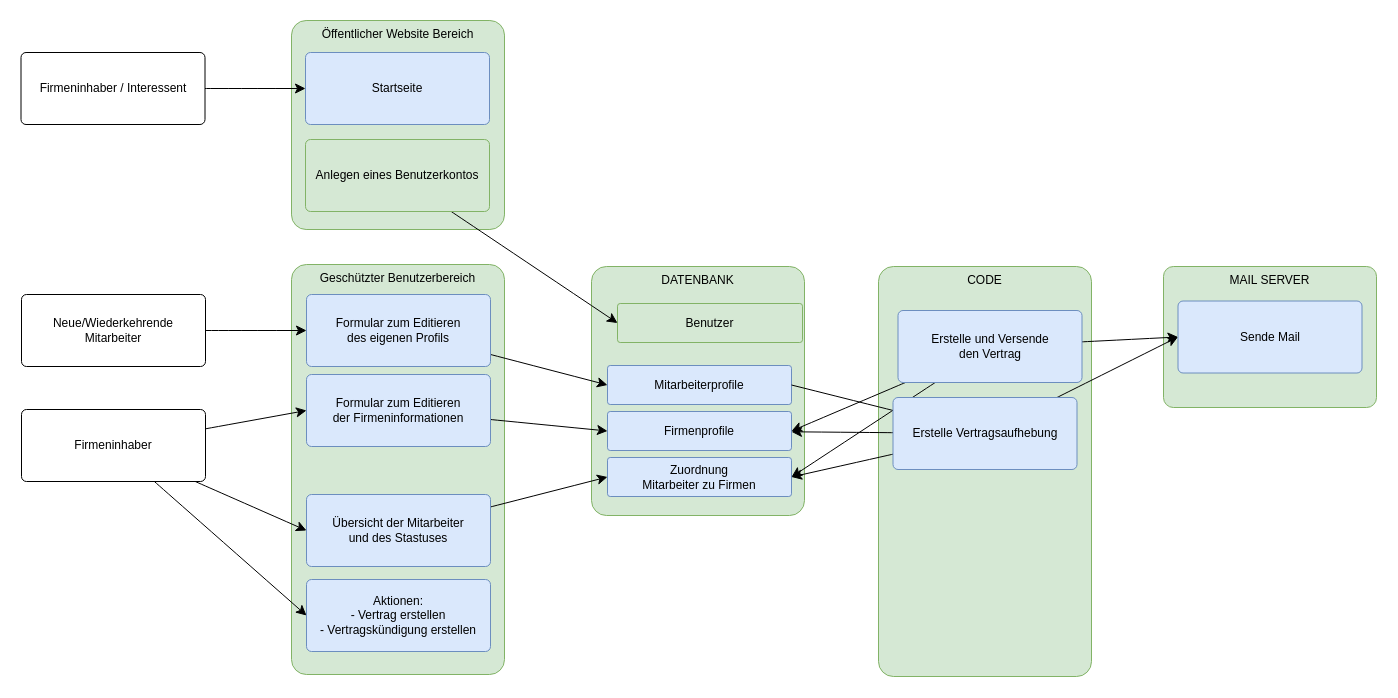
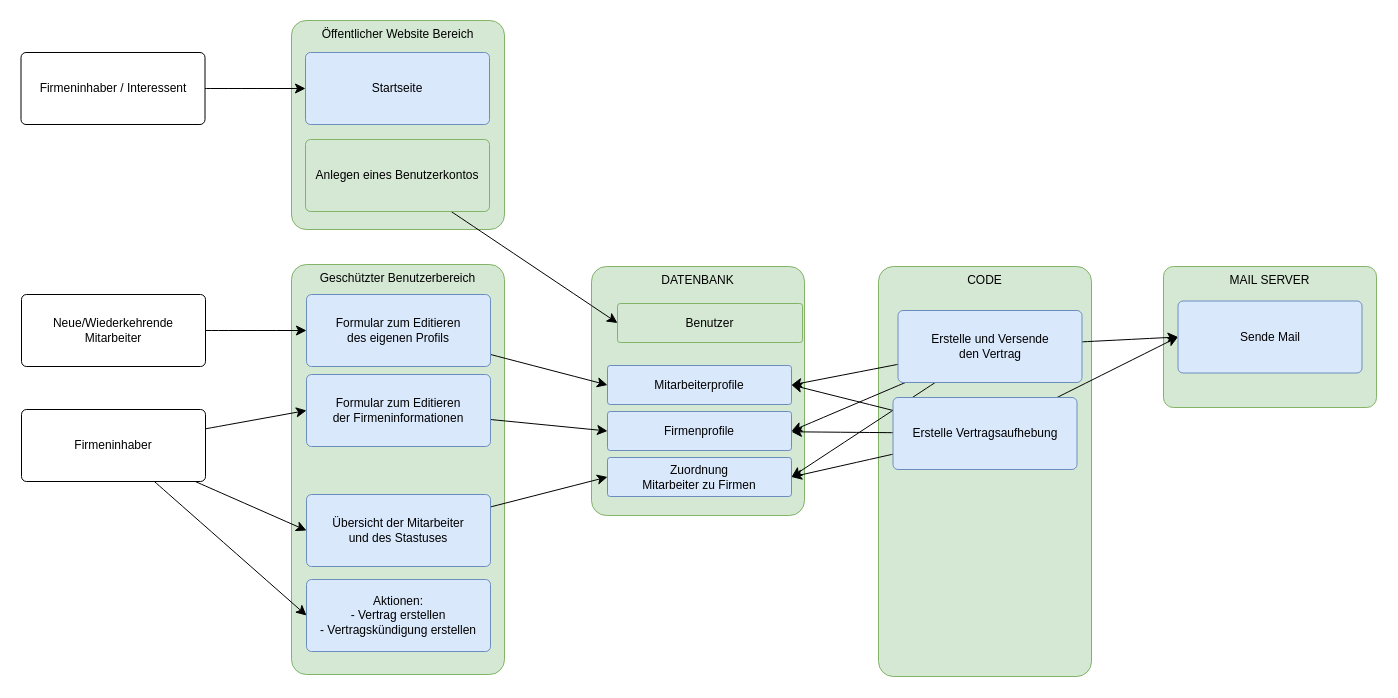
+ <mxCell id="30" style="edgeStyle=none;curved=1;rounded=0;orthogonalLoop=1;jettySize=auto;html=1;entryX=1;entryY=0.5;entryDx=0;entryDy=0;fontSize=12;startSize=8;endSize=8;" edge="1" parent="1" source="33" target="11"><mxGeometry relative="1" as="geometry" /></mxCell>
- <mxCell id="36" style="edgeStyle=none;curved=1;rounded=0;orthogonalLoop=1;jettySize=auto;html=1;entryX=1;entryY=0.5;entryDx=0;entryDy=0;fontSize=12;startSize=8;endSize=8;endArrow=none;" edge="1" parent="1" source="39" target="11"><mxGeometry relative="1" as="geometry" /></mxCell>
+ <mxCell id="36" style="edgeStyle=none;curved=1;rounded=0;orthogonalLoop=1;jettySize=auto;html=1;entryX=1;entryY=0.5;entryDx=0;entryDy=0;fontSize=12;startSize=8;endSize=8;" edge="1" parent="1" source="39" target="11"><mxGeometry relative="1" as="geometry" /></mxCell>
